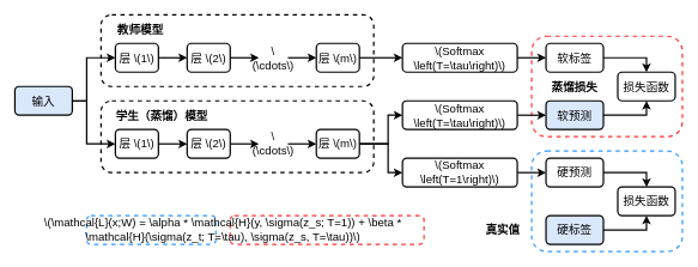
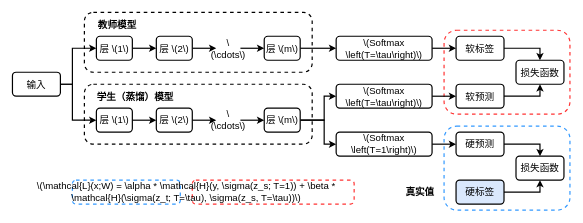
- <mxCell id="46" value="蒸馏损失" style="text;html=1;align=center;verticalAlign=middle;whiteSpace=wrap;rounded=0;fontSize=16;fontStyle=1" vertex="1" parent="1"><mxGeometry x="760" y="100" width="80" height="40" as="geometry" /></mxCell>
- <mxCell id="37" value="输入" style="rounded=1;whiteSpace=wrap;html=1;fontSize=16;strokeWidth=2;fillColor=#dae8fc;" vertex="1" parent="1"><mxGeometry y="120" width="80" height="40" as="geometry" x="20" /></mxCell>
+ <mxCell id="37" value="输入" style="rounded=1;whiteSpace=wrap;html=1;fontSize=16;strokeWidth=2;" vertex="1" parent="1"><mxGeometry y="120" width="80" height="40" as="geometry" x="20" /></mxCell>
- <mxCell id="41" value="软预测" style="rounded=1;whiteSpace=wrap;html=1;fontSize=16;strokeWidth=2;fillColor=#dae8fc;" vertex="1" parent="1"><mxGeometry x="760" y="140" width="80" height="40" as="geometry" /></mxCell>
+ <mxCell id="41" value="软预测" style="rounded=1;whiteSpace=wrap;html=1;fontSize=16;strokeWidth=2;" vertex="1" parent="1"><mxGeometry x="760" y="140" width="80" height="40" as="geometry" /></mxCell>
